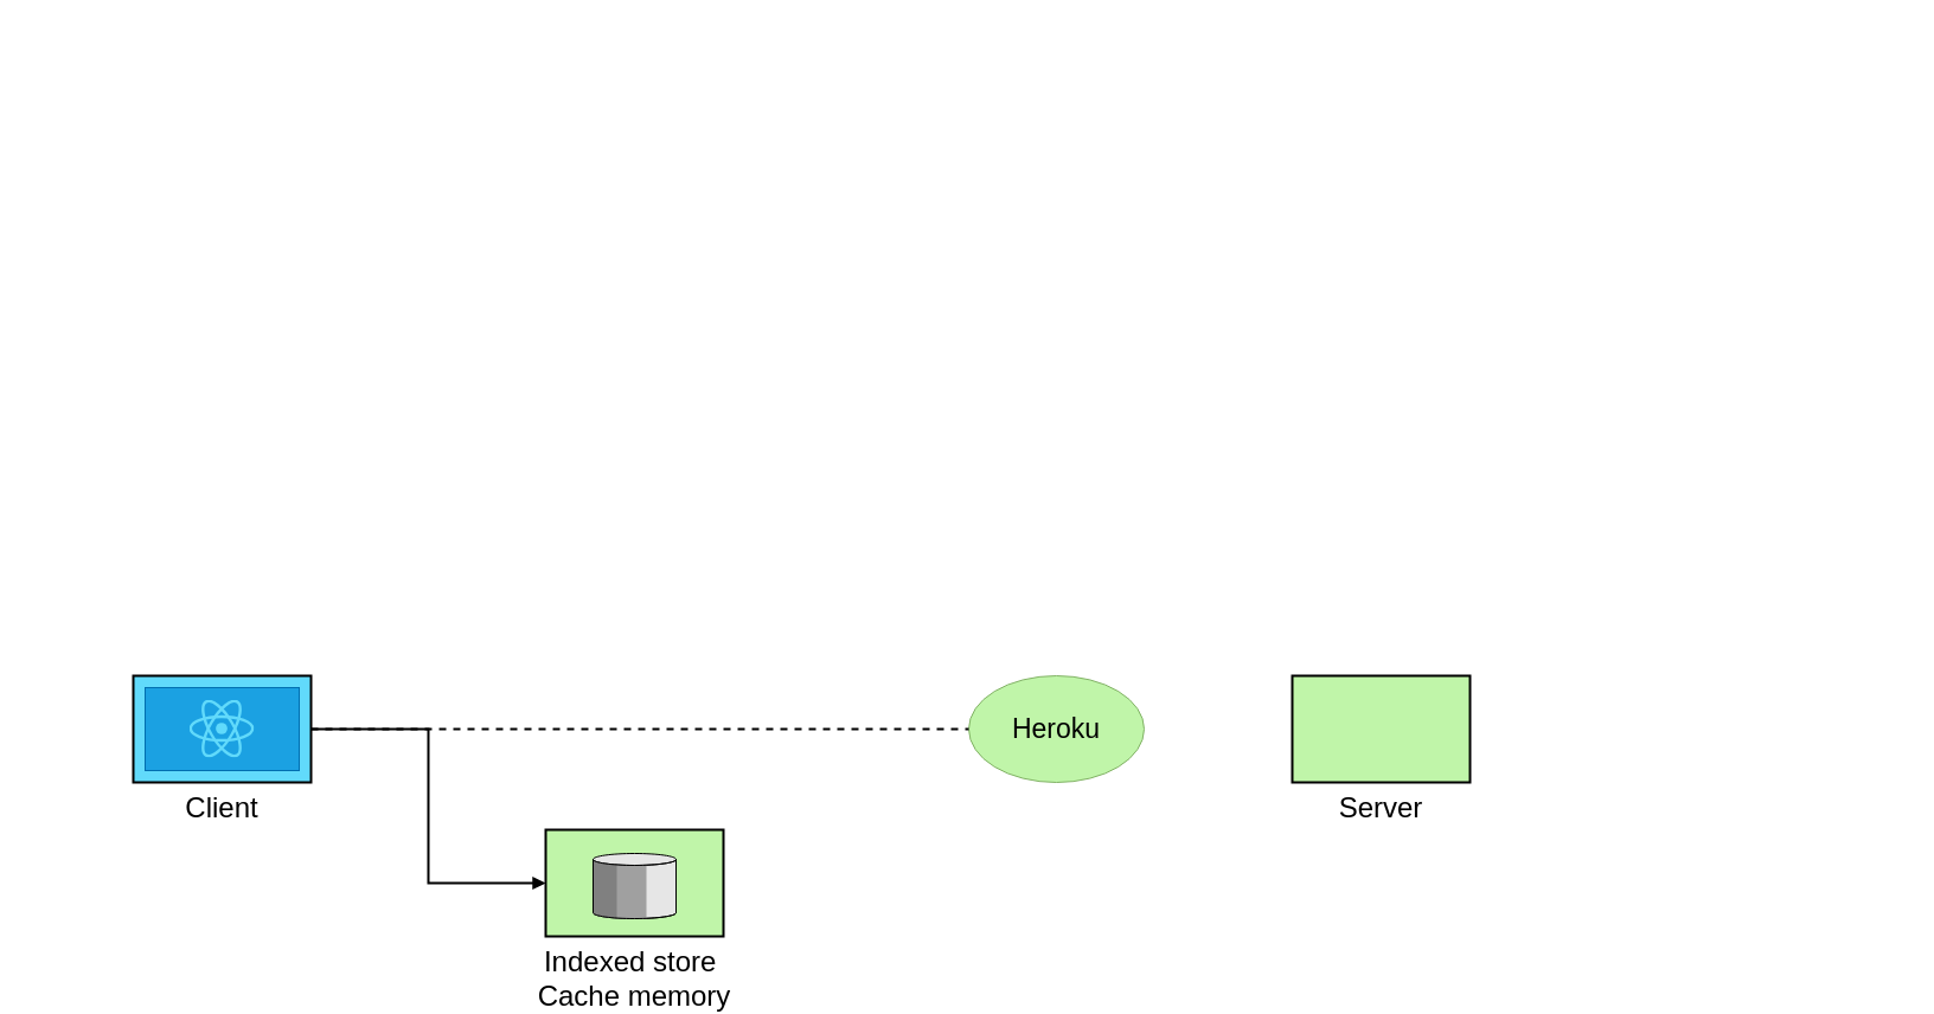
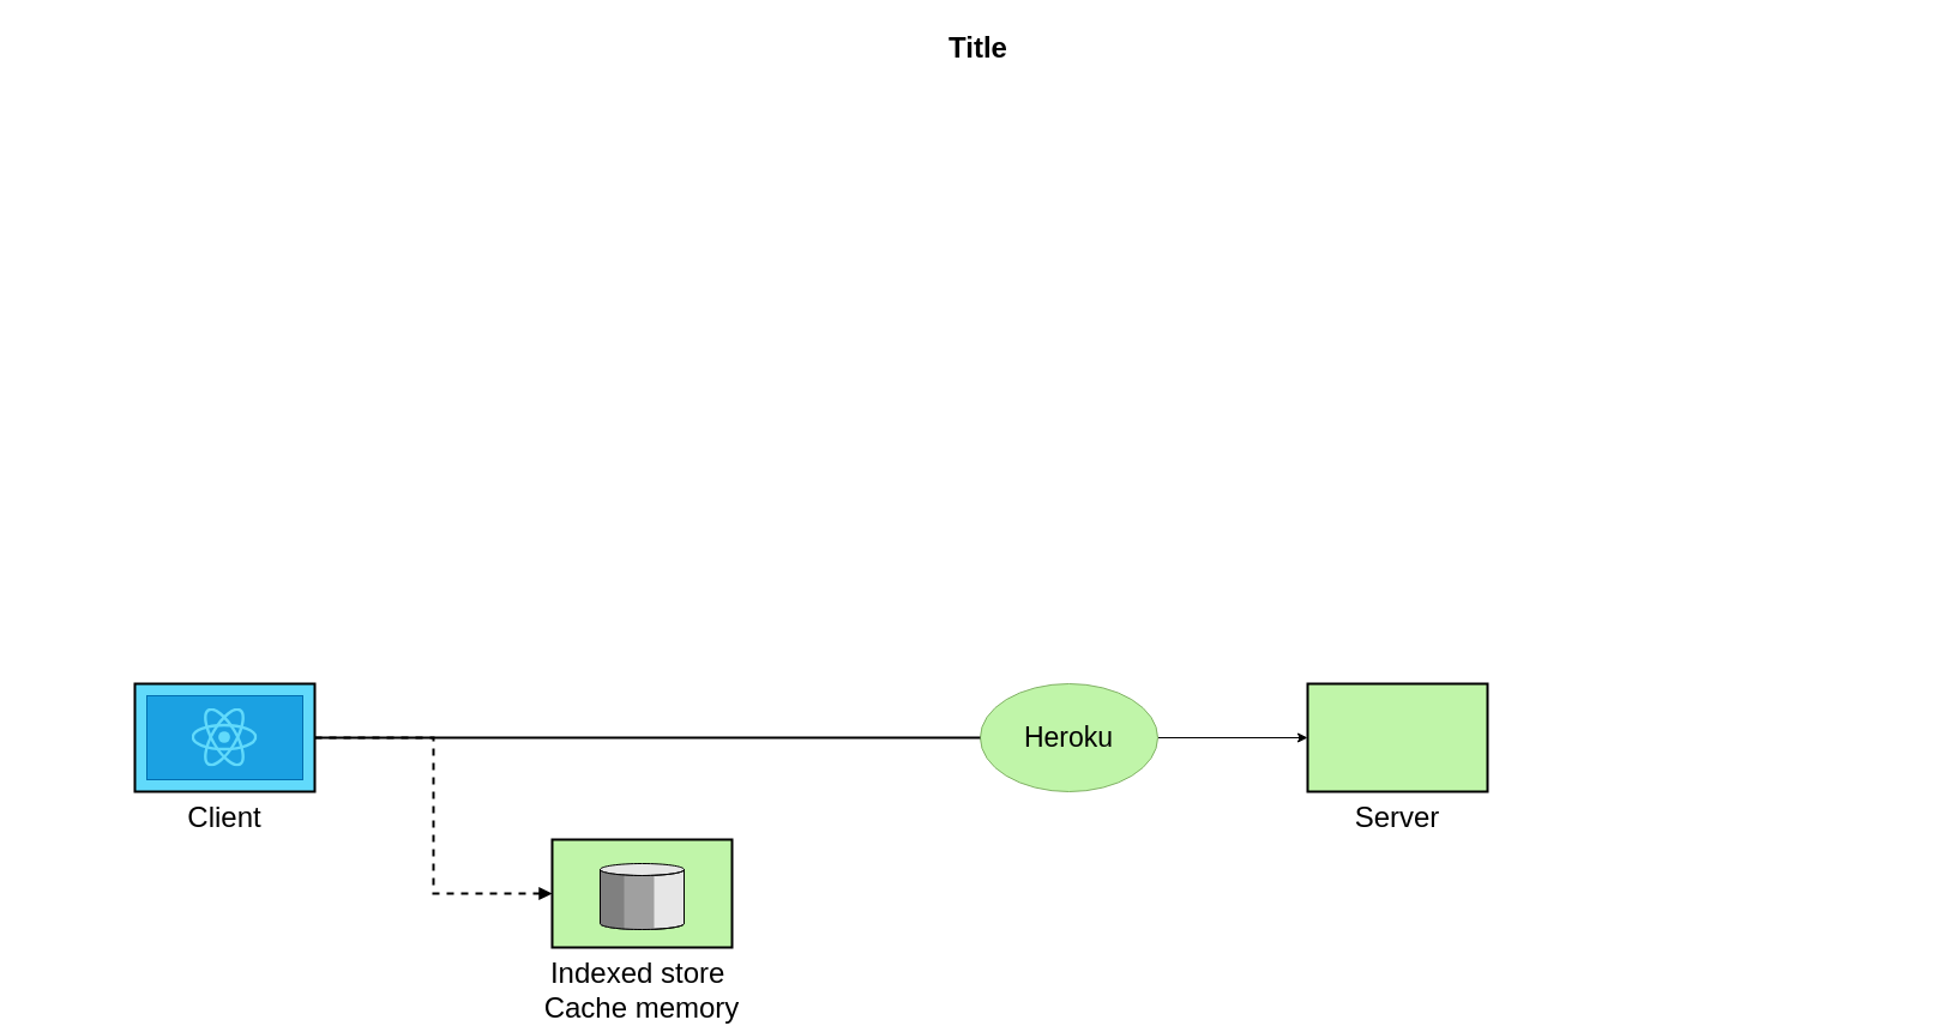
+ <mxCell id="7" value="Title" style="text;strokeColor=none;fillColor=none;html=1;fontSize=24;fontStyle=1;verticalAlign=middle;align=center;" parent="1" vertex="1"><mxGeometry x="20" y="20" width="1590" height="40" as="geometry" /></mxCell>
- <mxCell id="12" value="" style="endArrow=none;dashed=1;html=1;fontSize=24;exitX=1;exitY=0.5;exitDx=0;exitDy=0;entryX=0;entryY=0.5;entryDx=0;entryDy=0;strokeWidth=2;" edge="1" parent="1" source="3" target="9"><mxGeometry width="50" height="50" relative="1" as="geometry"><mxPoint x="540" y="620" as="sourcePoint" /><mxPoint x="590" y="570" as="targetPoint" /></mxGeometry></mxCell>
+ <mxCell id="12" value="" style="endArrow=none;dashed=0;html=1;fontSize=24;exitX=1;exitY=0.5;exitDx=0;exitDy=0;entryX=0;entryY=0.5;entryDx=0;entryDy=0;strokeWidth=2;" edge="1" parent="1" source="3" target="9"><mxGeometry width="50" height="50" relative="1" as="geometry"><mxPoint x="540" y="620" as="sourcePoint" /><mxPoint x="590" y="570" as="targetPoint" /></mxGeometry></mxCell>
+ <mxCell id="8" style="edgeStyle=orthogonalEdgeStyle;rounded=0;orthogonalLoop=1;jettySize=auto;html=1;exitX=1;exitY=0.5;exitDx=0;exitDy=0;entryX=0;entryY=0.5;entryDx=0;entryDy=0;" edge="1" parent="1" source="9" target="10"><mxGeometry relative="1" as="geometry" /></mxCell>
- <mxCell id="2" style="edgeStyle=orthogonalEdgeStyle;rounded=0;html=1;endArrow=block;endFill=1;jettySize=auto;orthogonalLoop=1;strokeWidth=2;startArrow=none;startFill=0;entryX=0;entryY=0.5;entryDx=0;entryDy=0;entryPerimeter=0;" parent="1" source="3" target="6" edge="1"><mxGeometry relative="1" as="geometry"><mxPoint x="340" y="740" as="targetPoint" /></mxGeometry></mxCell>
+ <mxCell id="2" style="edgeStyle=orthogonalEdgeStyle;rounded=0;html=1;endArrow=block;endFill=1;jettySize=auto;orthogonalLoop=1;strokeWidth=2;startArrow=none;startFill=0;entryX=0;entryY=0.5;entryDx=0;entryDy=0;entryPerimeter=0;dashed=1;" parent="1" source="3" target="6" edge="1"><mxGeometry relative="1" as="geometry"><mxPoint x="340" y="740" as="targetPoint" /></mxGeometry></mxCell>
